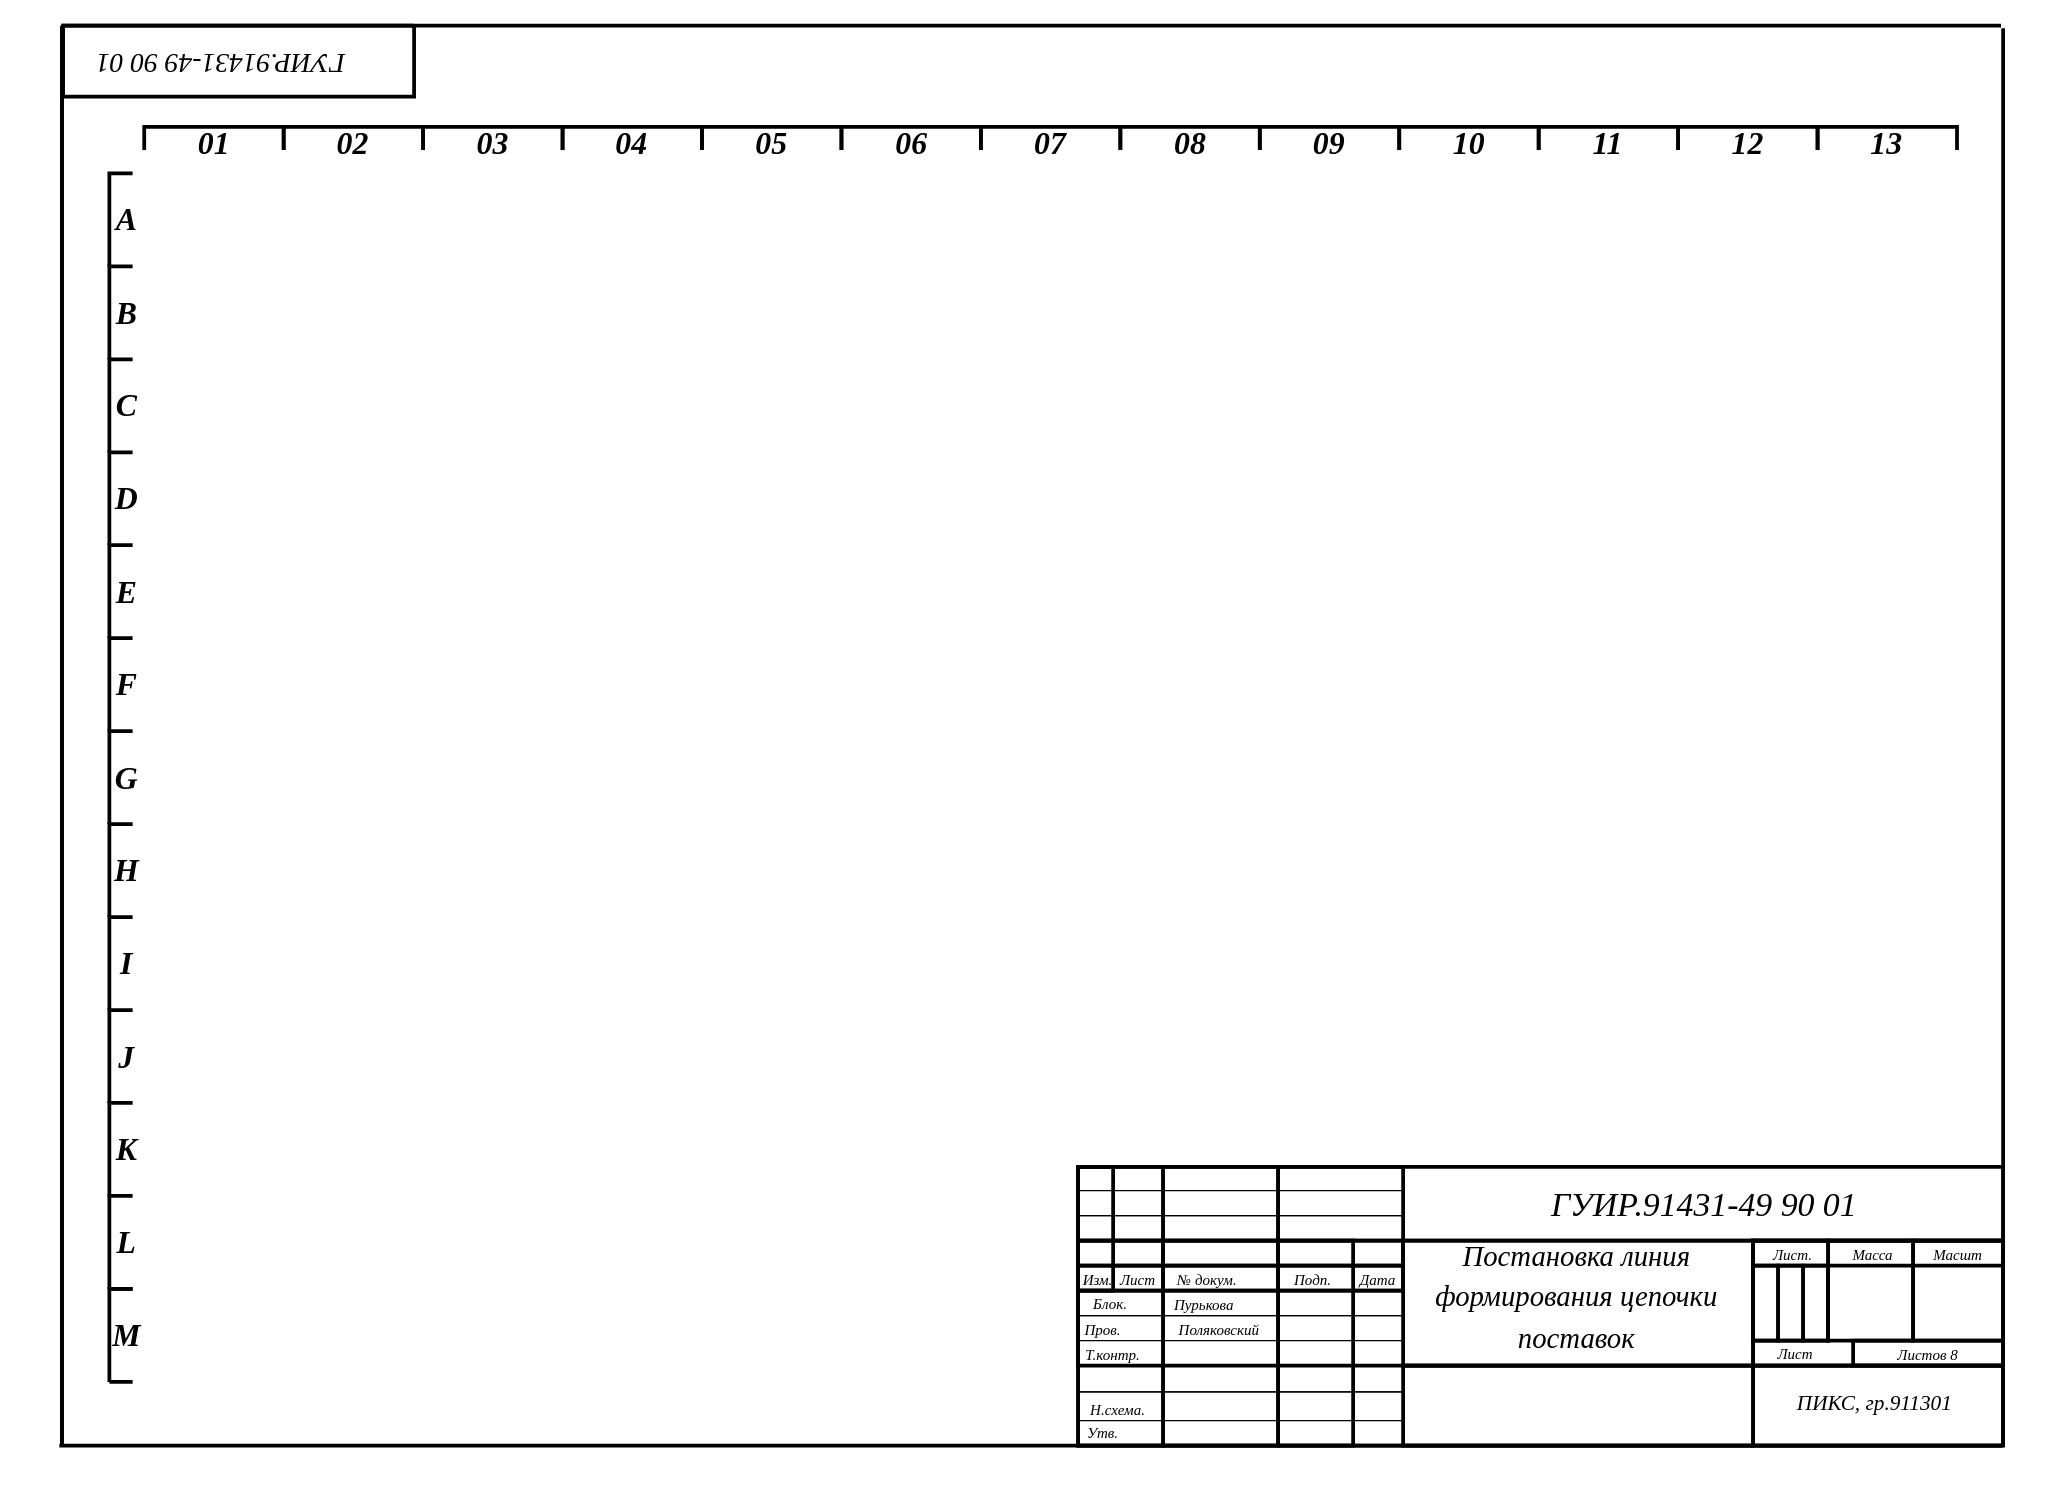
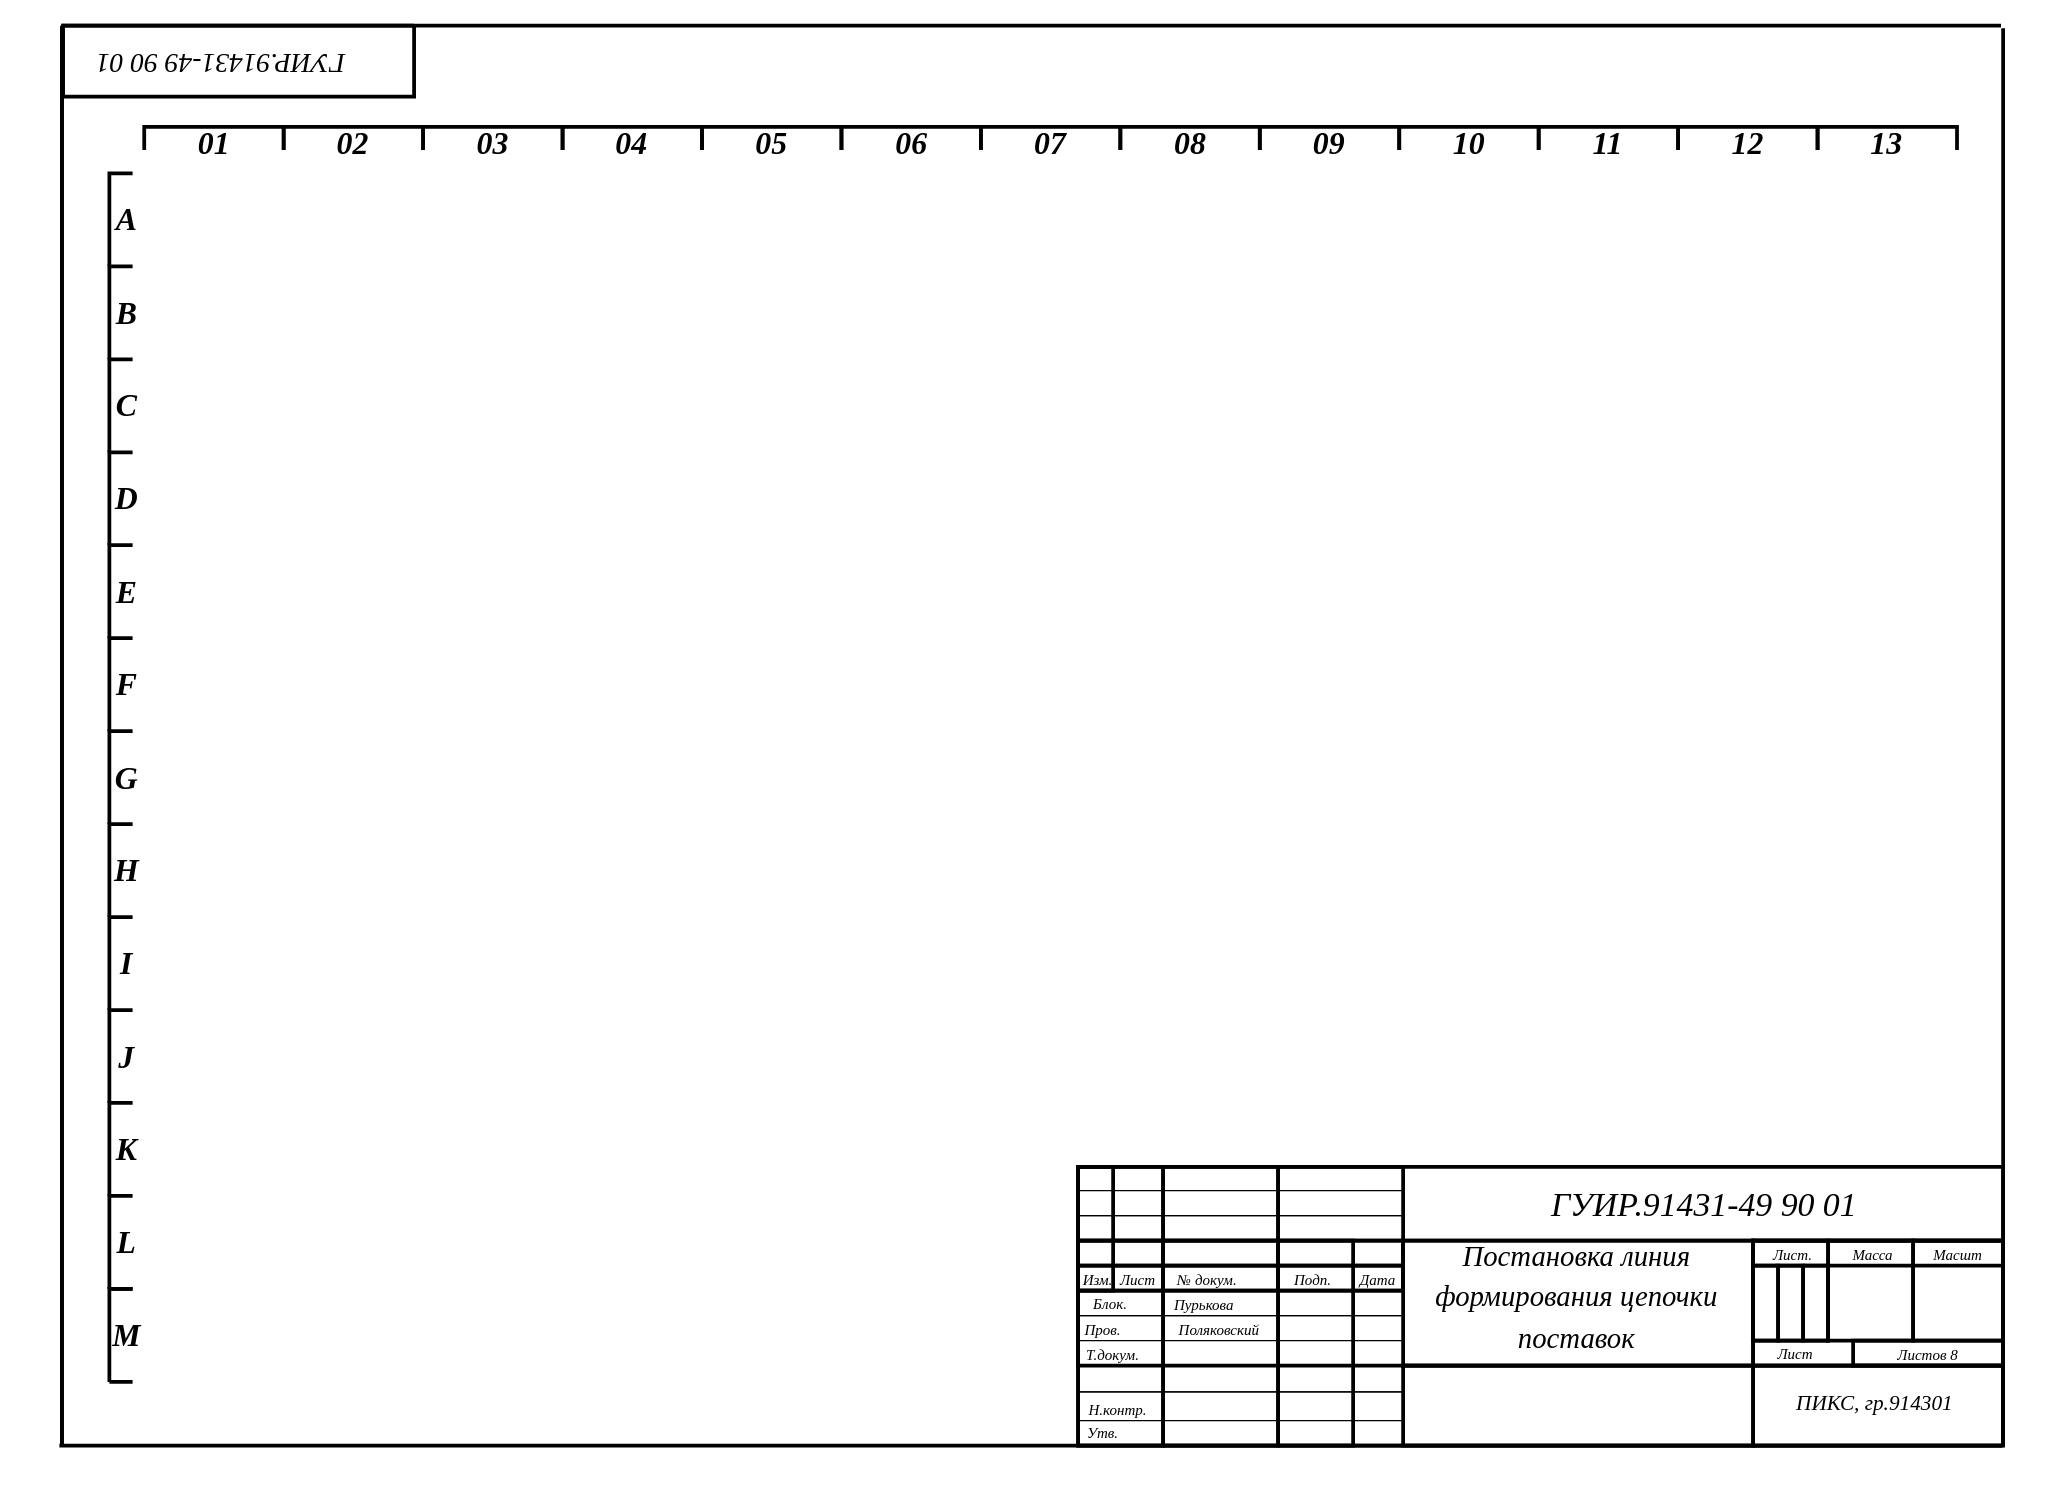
- <mxCell id="20" value="Т.контр." style="text;html=1;strokeColor=none;fillColor=none;align=center;verticalAlign=middle;whiteSpace=wrap;rounded=0;fontFamily=Verdana;fontStyle=2" parent="1" vertex="1"><mxGeometry x="870" y="1074" width="40" height="20" as="geometry" /></mxCell>
+ <mxCell id="20" value="Т.докум." style="text;html=1;strokeColor=none;fillColor=none;align=center;verticalAlign=middle;whiteSpace=wrap;rounded=0;fontFamily=Verdana;fontStyle=2" parent="1" vertex="1"><mxGeometry x="870" y="1074" width="40" height="20" as="geometry" /></mxCell>
- <mxCell id="117" value="ПИКС, гр.911301" style="text;html=1;strokeColor=none;fillColor=none;align=center;verticalAlign=middle;whiteSpace=wrap;rounded=0;fontFamily=Verdana;fontStyle=2;fontSize=17;" parent="81" vertex="1"><mxGeometry x="1381" y="1113" width="237" height="20" as="geometry" /></mxCell>
+ <mxCell id="117" value="ПИКС, гр.914301" style="text;html=1;strokeColor=none;fillColor=none;align=center;verticalAlign=middle;whiteSpace=wrap;rounded=0;fontFamily=Verdana;fontStyle=2;fontSize=17;" parent="81" vertex="1"><mxGeometry x="1381" y="1113" width="237" height="20" as="geometry" /></mxCell>
- <mxCell id="17" value="Н.схема." style="text;html=1;strokeColor=none;fillColor=none;align=center;verticalAlign=middle;whiteSpace=wrap;rounded=0;fontFamily=Verdana;fontStyle=2" parent="1" vertex="1"><mxGeometry x="874" y="1118" width="40" height="20" as="geometry" /></mxCell>
+ <mxCell id="17" value="Н.контр." style="text;html=1;strokeColor=none;fillColor=none;align=center;verticalAlign=middle;whiteSpace=wrap;rounded=0;fontFamily=Verdana;fontStyle=2" parent="1" vertex="1"><mxGeometry x="874" y="1118" width="40" height="20" as="geometry" /></mxCell>
